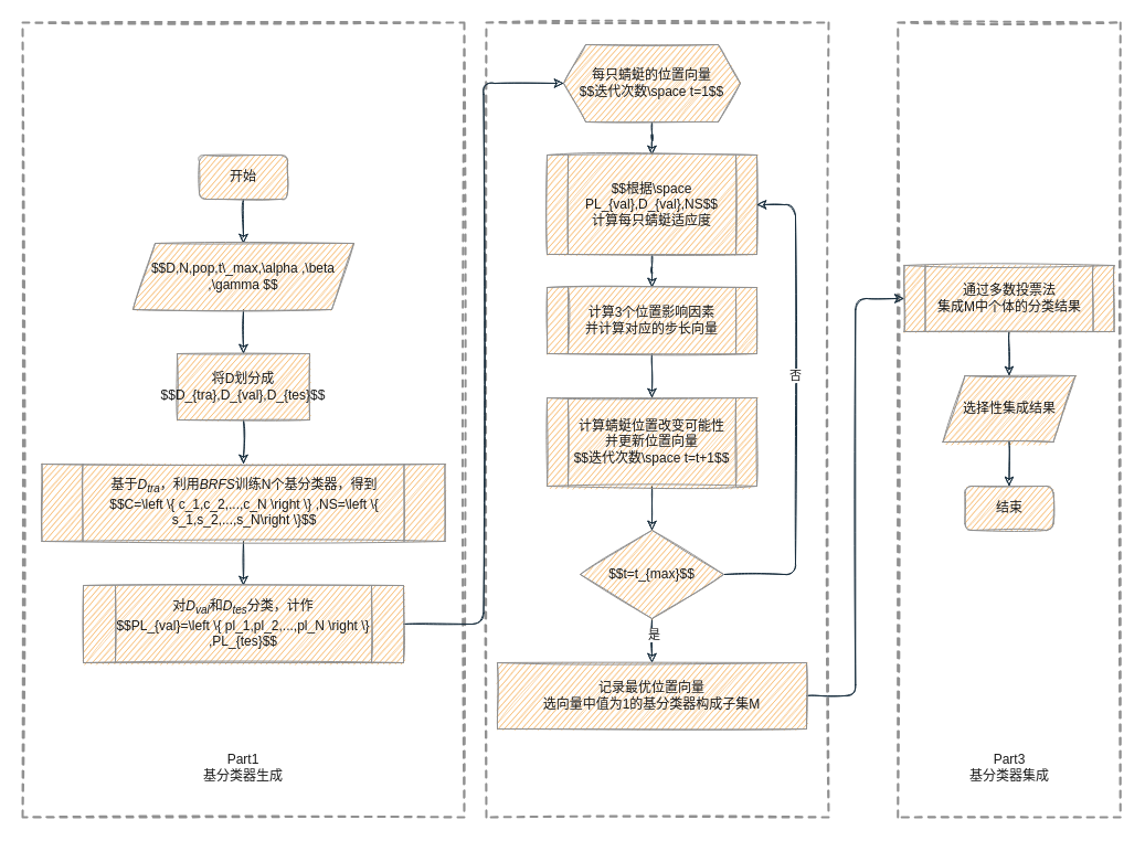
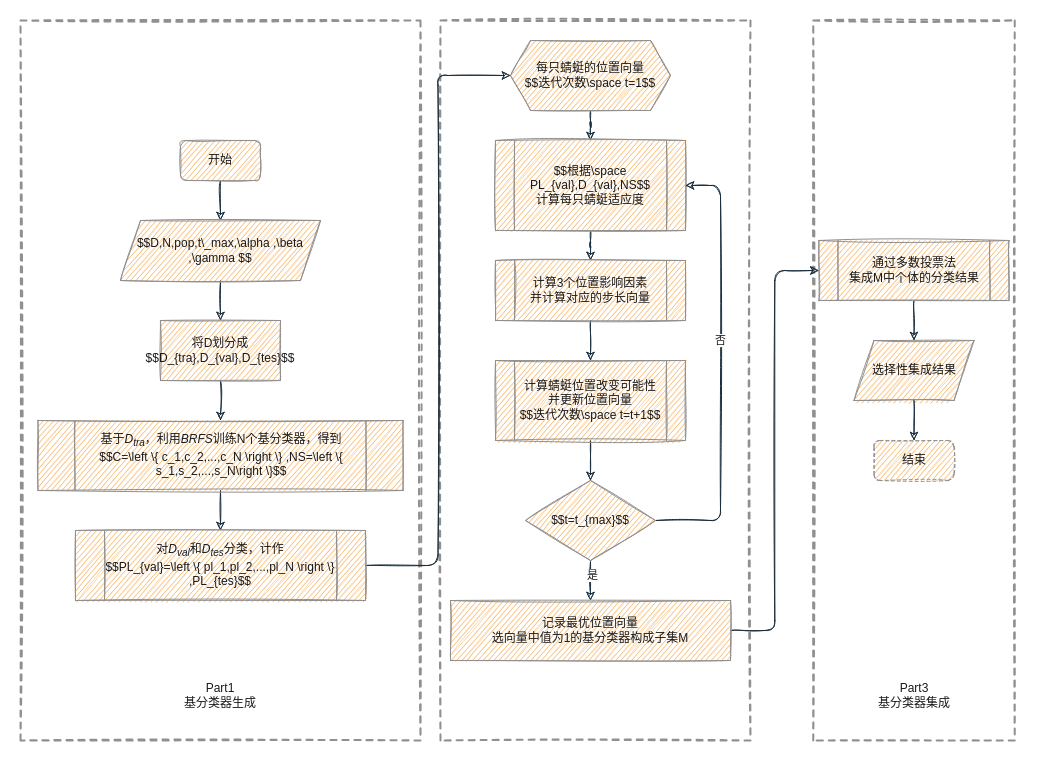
- <mxCell id="33" value="结束" style="rounded=1;whiteSpace=wrap;html=1;fontSize=12;glass=0;strokeWidth=1;shadow=0;sketch=1;fillColor=#F5AB50;strokeColor=#909090;fontColor=#1A1A1A;" vertex="1" parent="1"><mxGeometry x="873.5" y="440" width="80" height="40" as="geometry" /></mxCell>
+ <mxCell id="33" value="结束" style="rounded=1;whiteSpace=wrap;html=1;fontSize=12;glass=0;strokeWidth=1;shadow=0;sketch=1;fillColor=#F5AB50;strokeColor=#909090;fontColor=#1A1A1A;dashed=1;" vertex="1" parent="1"><mxGeometry x="873.5" y="440" width="80" height="40" as="geometry" /></mxCell>
